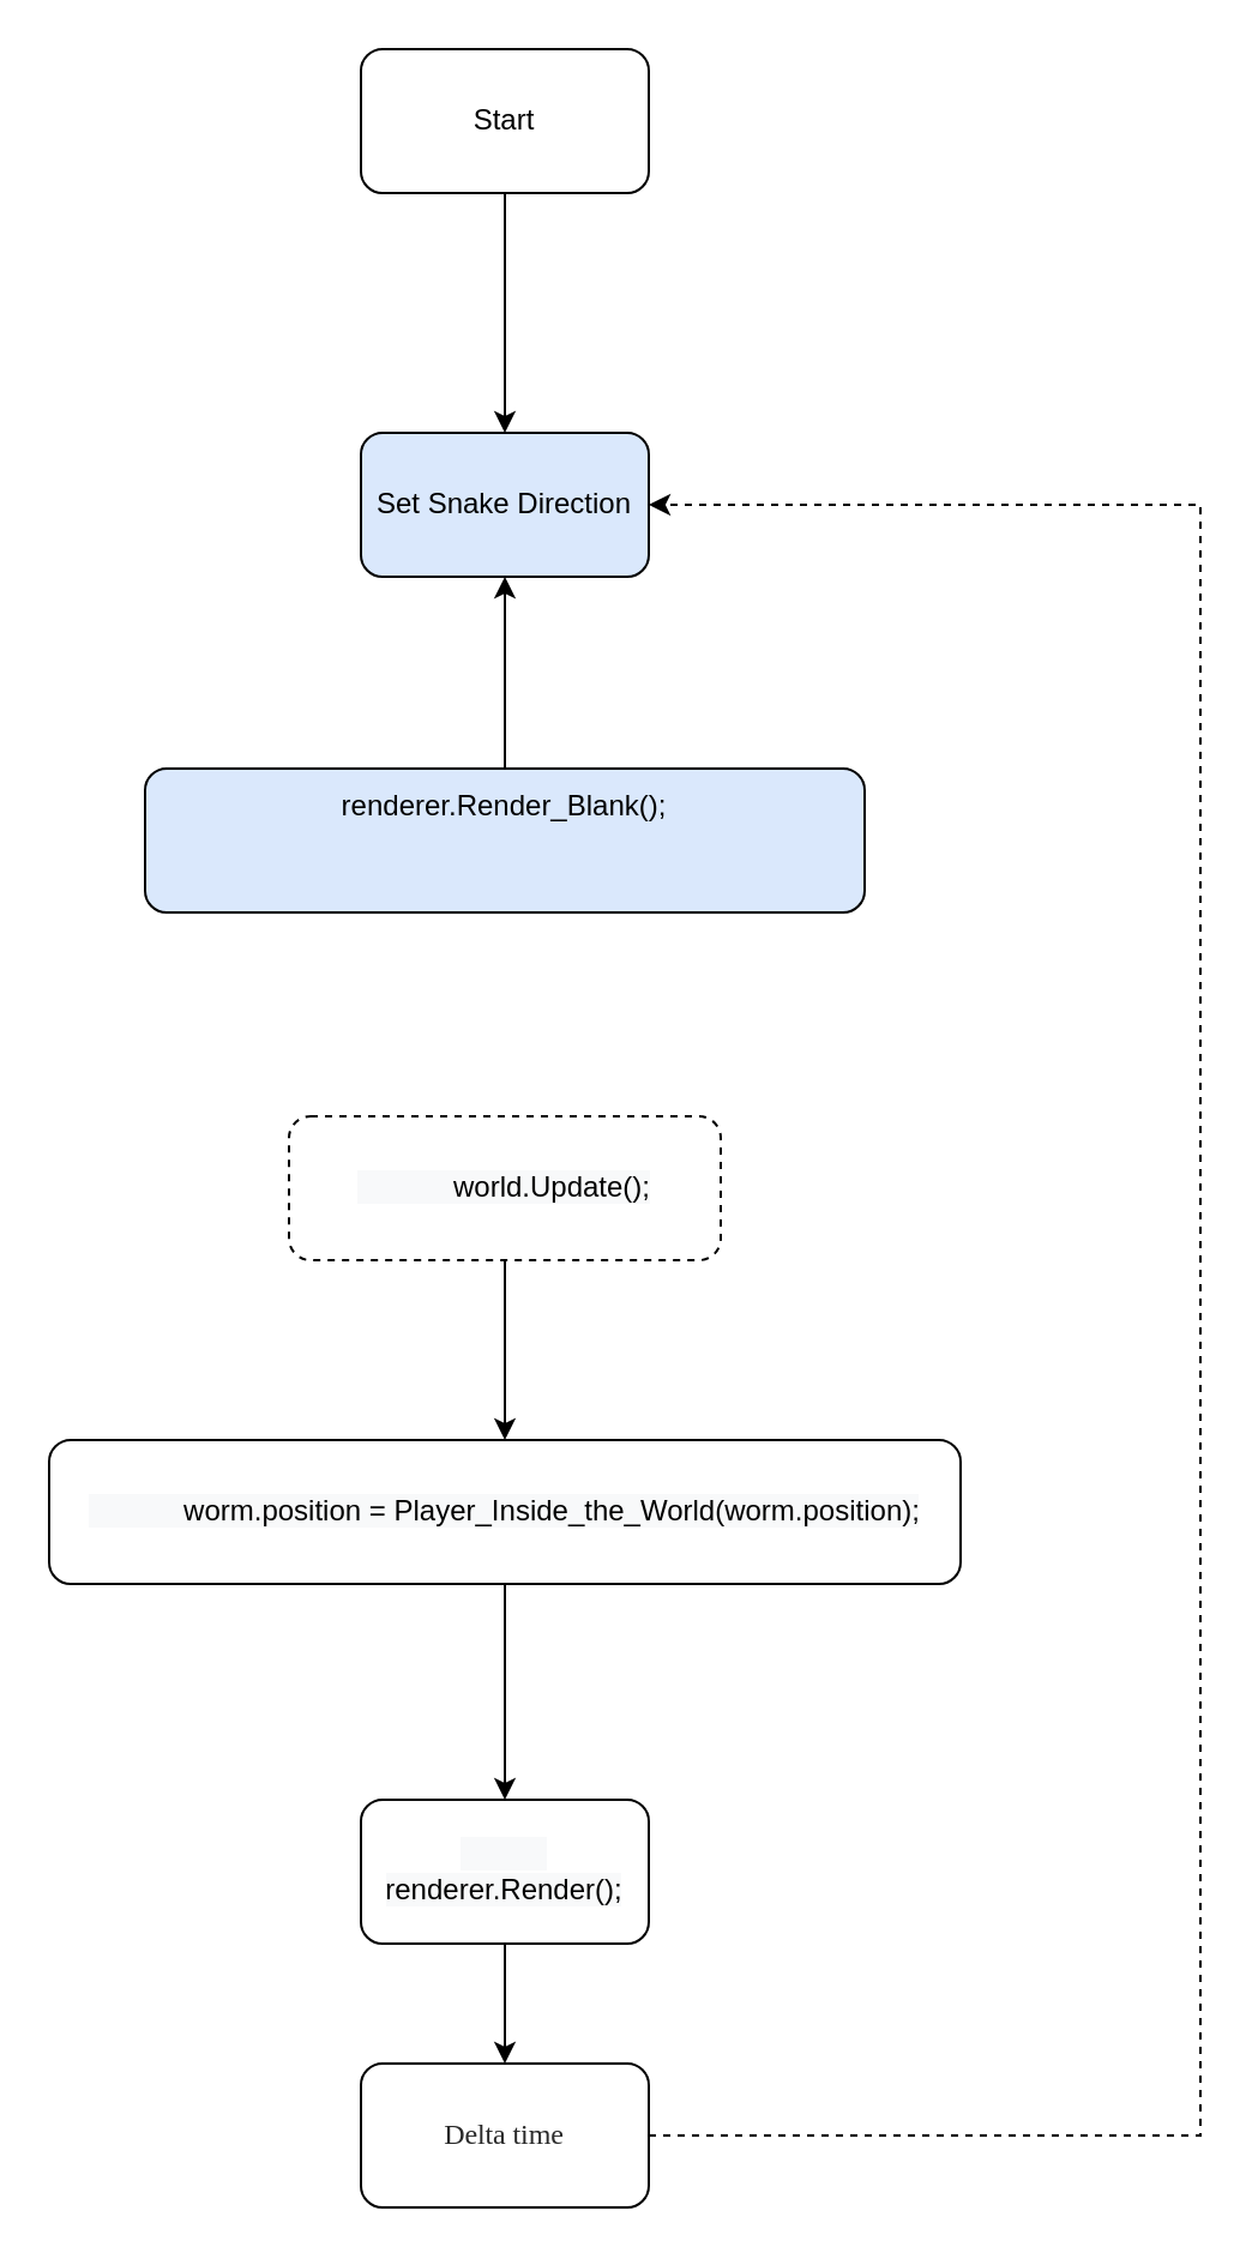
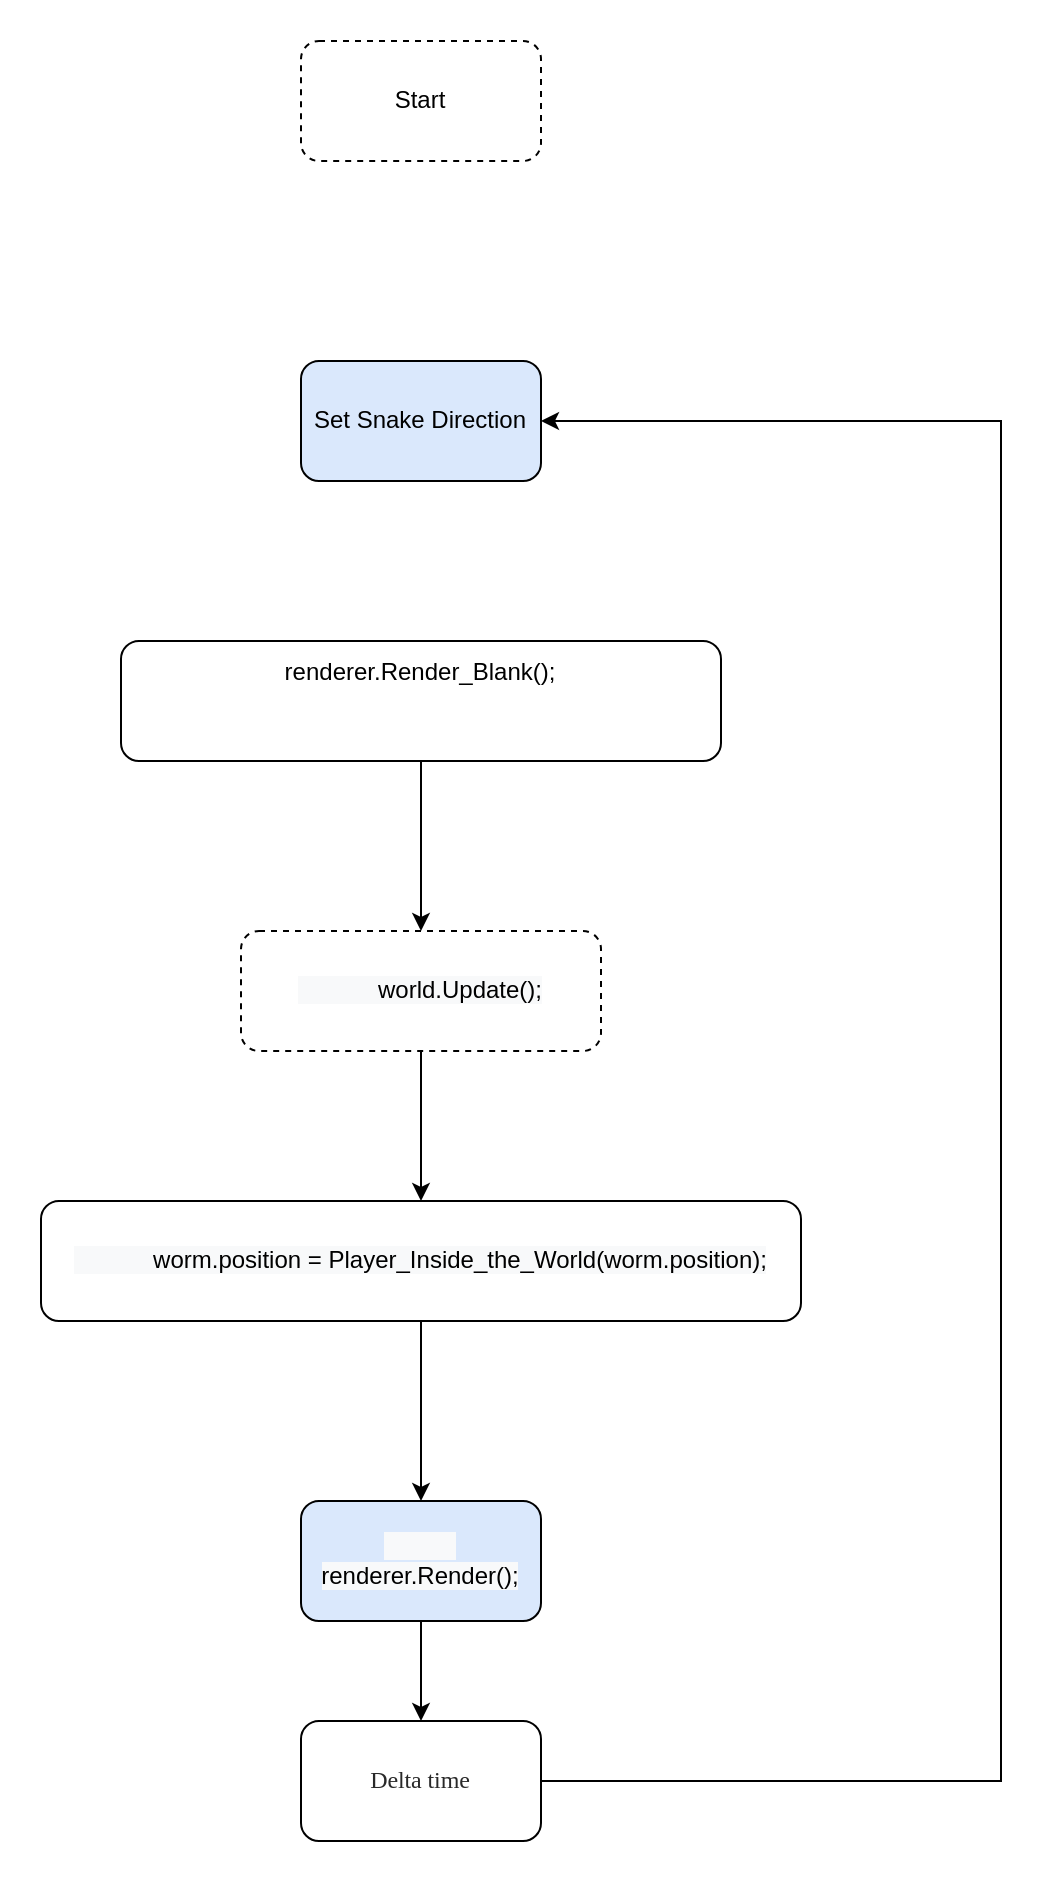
- <mxCell id="3" value="Start" style="rounded=1;whiteSpace=wrap;html=1;" vertex="1" parent="1"><mxGeometry x="150" y="20" width="120" height="60" as="geometry" /></mxCell>
+ <mxCell id="3" value="Start" style="rounded=1;whiteSpace=wrap;html=1;dashed=1;" vertex="1" parent="1"><mxGeometry x="150" y="20" width="120" height="60" as="geometry" /></mxCell>
- <mxCell id="2" style="edgeStyle=orthogonalEdgeStyle;rounded=0;orthogonalLoop=1;jettySize=auto;html=1;" edge="1" parent="1" source="3" target="4"><mxGeometry relative="1" as="geometry" /></mxCell>
- <mxCell id="5" style="edgeStyle=orthogonalEdgeStyle;rounded=0;orthogonalLoop=1;jettySize=auto;html=1;startArrow=none;startFill=0;endArrow=classic;endFill=1;" edge="1" parent="1" source="6" target="4"><mxGeometry relative="1" as="geometry" /></mxCell>
+ <mxCell id="5" style="edgeStyle=orthogonalEdgeStyle;rounded=0;orthogonalLoop=1;jettySize=auto;html=1;entryX=0.5;entryY=0;entryDx=0;entryDy=0;startArrow=none;startFill=0;endArrow=classic;endFill=1;" edge="1" parent="1" source="6" target="10"><mxGeometry relative="1" as="geometry" /></mxCell>
- <mxCell id="6" value="renderer.Render_Blank();&lt;br&gt;&lt;br&gt;&lt;br&gt;" style="rounded=1;whiteSpace=wrap;html=1;fillColor=#dae8fc;" vertex="1" parent="1"><mxGeometry x="60" y="320" width="300" height="60" as="geometry" /></mxCell>
+ <mxCell id="6" value="renderer.Render_Blank();&lt;br&gt;&lt;br&gt;&lt;br&gt;" style="rounded=1;whiteSpace=wrap;html=1;" vertex="1" parent="1"><mxGeometry x="60" y="320" width="300" height="60" as="geometry" /></mxCell>
- <mxCell id="13" style="edgeStyle=orthogonalEdgeStyle;rounded=0;orthogonalLoop=1;jettySize=auto;html=1;exitX=1;exitY=0.5;exitDx=0;exitDy=0;entryX=1;entryY=0.5;entryDx=0;entryDy=0;fontSize=12;startArrow=none;startFill=0;endArrow=classic;endFill=1;dashed=1;" edge="1" parent="1" source="14" target="4"><mxGeometry relative="1" as="geometry"><Array as="points"><mxPoint x="500" y="890" /><mxPoint x="500" y="210" /></Array></mxGeometry></mxCell>
+ <mxCell id="13" style="edgeStyle=orthogonalEdgeStyle;rounded=0;orthogonalLoop=1;jettySize=auto;html=1;exitX=1;exitY=0.5;exitDx=0;exitDy=0;entryX=1;entryY=0.5;entryDx=0;entryDy=0;fontSize=12;startArrow=none;startFill=0;endArrow=classic;endFill=1;" edge="1" parent="1" source="14" target="4"><mxGeometry relative="1" as="geometry"><Array as="points"><mxPoint x="500" y="890" /><mxPoint x="500" y="210" /></Array></mxGeometry></mxCell>
- <mxCell id="12" value="&#10;&#10;&lt;span style=&quot;color: rgb(0, 0, 0); font-family: helvetica; font-size: 12px; font-style: normal; font-weight: 400; letter-spacing: normal; text-align: center; text-indent: 0px; text-transform: none; word-spacing: 0px; background-color: rgb(248, 249, 250); display: inline; float: none;&quot;&gt;&amp;nbsp; &amp;nbsp; &amp;nbsp; &amp;nbsp; &amp;nbsp; &amp;nbsp; renderer.Render();&lt;/span&gt;&#10;&#10;" style="rounded=1;whiteSpace=wrap;html=1;" vertex="1" parent="1"><mxGeometry x="150" y="750" width="120" height="60" as="geometry" /></mxCell>
+ <mxCell id="12" value="&#10;&#10;&lt;span style=&quot;color: rgb(0, 0, 0); font-family: helvetica; font-size: 12px; font-style: normal; font-weight: 400; letter-spacing: normal; text-align: center; text-indent: 0px; text-transform: none; word-spacing: 0px; background-color: rgb(248, 249, 250); display: inline; float: none;&quot;&gt;&amp;nbsp; &amp;nbsp; &amp;nbsp; &amp;nbsp; &amp;nbsp; &amp;nbsp; renderer.Render();&lt;/span&gt;&#10;&#10;" style="rounded=1;whiteSpace=wrap;html=1;fillColor=#dae8fc;" vertex="1" parent="1"><mxGeometry x="150" y="750" width="120" height="60" as="geometry" /></mxCell>
